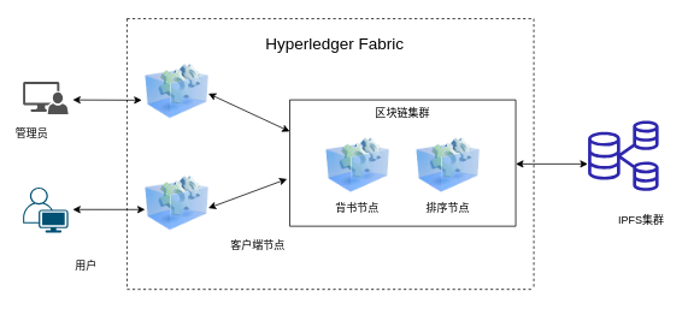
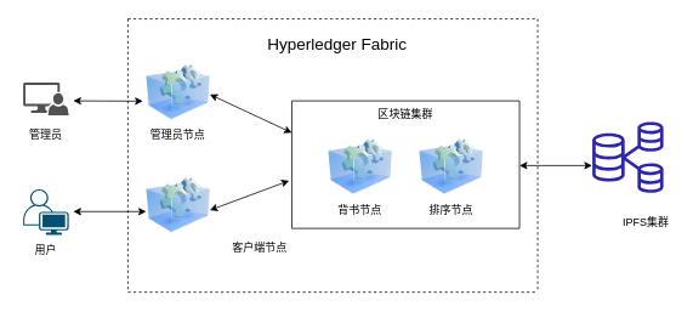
- <mxCell id="5" value="管理员" style="text;html=1;strokeColor=none;fillColor=none;align=center;verticalAlign=middle;whiteSpace=wrap;rounded=0;" parent="1" vertex="1"><mxGeometry x="5" y="133" width="60" height="30" as="geometry" /></mxCell>
+ <mxCell id="5" value="管理员" style="text;html=1;strokeColor=none;fillColor=none;align=center;verticalAlign=middle;whiteSpace=wrap;rounded=0;" parent="1" vertex="1"><mxGeometry x="20" y="133" width="60" height="30" as="geometry" /></mxCell>
+ <mxCell id="11" value="管理员节点" style="text;html=1;strokeColor=none;fillColor=none;align=center;verticalAlign=middle;whiteSpace=wrap;rounded=0;" parent="1" vertex="1"><mxGeometry x="160" y="133" width="70" height="30" as="geometry" /></mxCell>
- <mxCell id="4" value="用户" style="text;html=1;strokeColor=none;fillColor=none;align=center;verticalAlign=middle;whiteSpace=wrap;rounded=0;" parent="1" vertex="1"><mxGeometry x="65" y="280" width="60" height="27" as="geometry" /></mxCell>
+ <mxCell id="4" value="用户" style="text;html=1;strokeColor=none;fillColor=none;align=center;verticalAlign=middle;whiteSpace=wrap;rounded=0;" parent="1" vertex="1"><mxGeometry x="20" y="260" width="60" height="27" as="geometry" /></mxCell>
